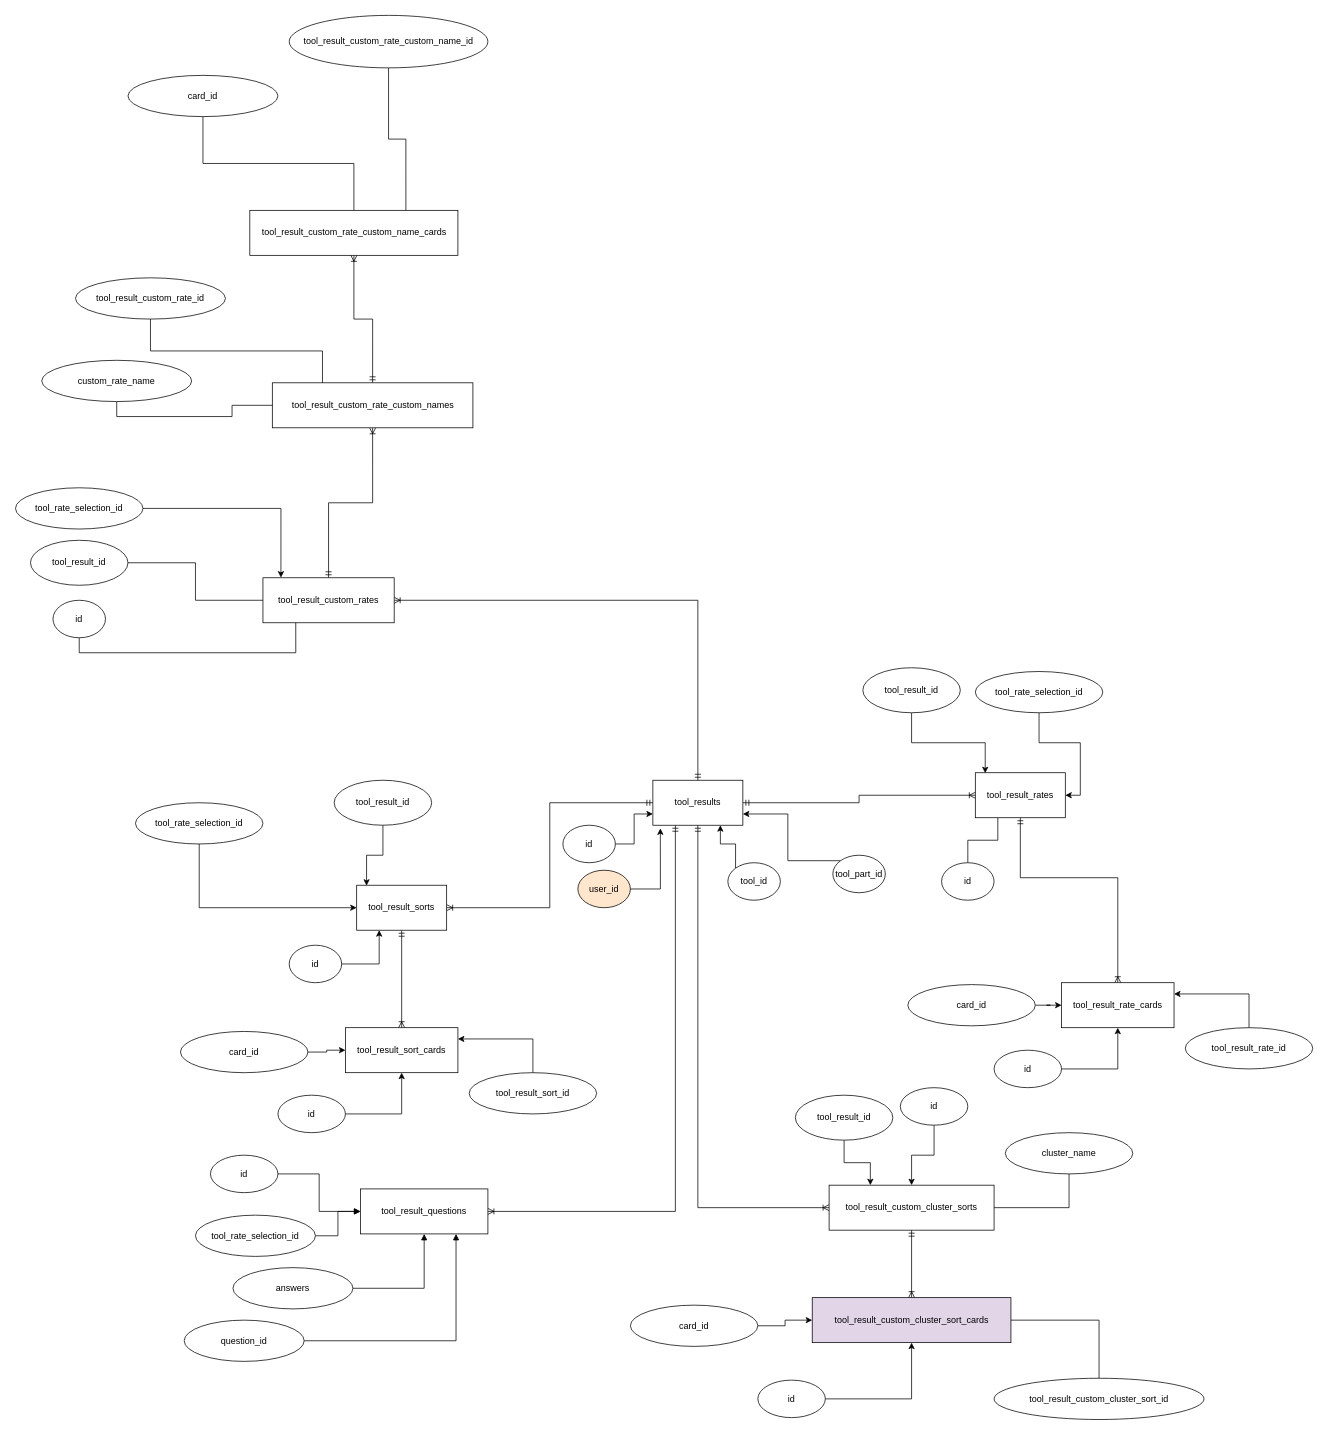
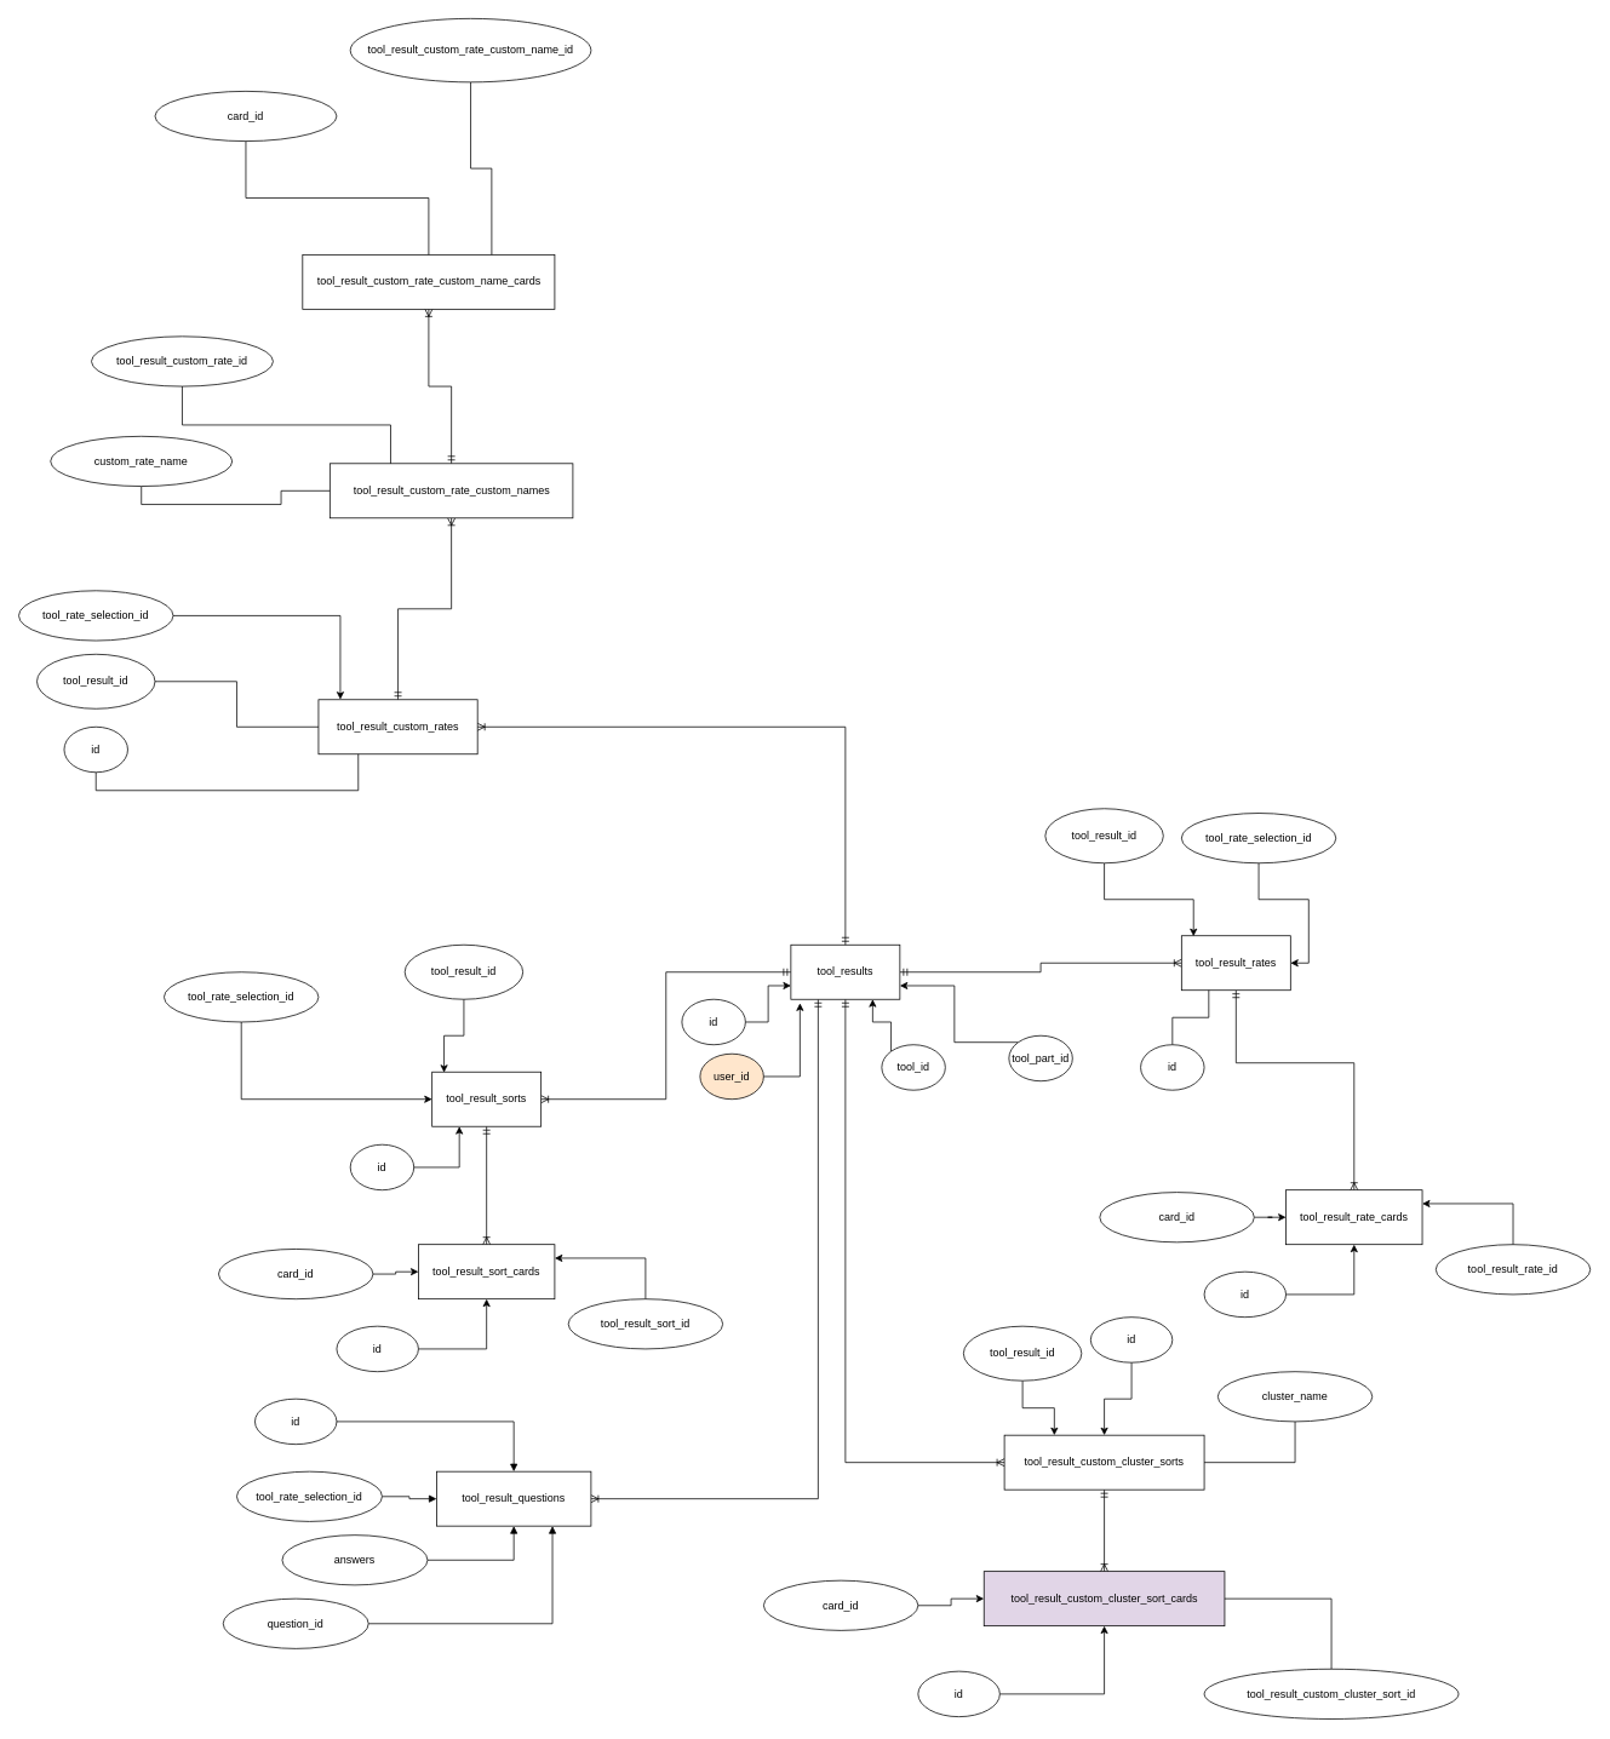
- <mxCell id="43" value="tool_result_questions" style="rounded=0;whiteSpace=wrap;html=1;" parent="1" vertex="1"><mxGeometry x="480" y="1585" width="170" height="60" as="geometry" /></mxCell>
+ <mxCell id="43" value="tool_result_questions" style="rounded=0;whiteSpace=wrap;html=1;" parent="1" vertex="1"><mxGeometry x="480" y="1620" width="170" height="60" as="geometry" /></mxCell>
